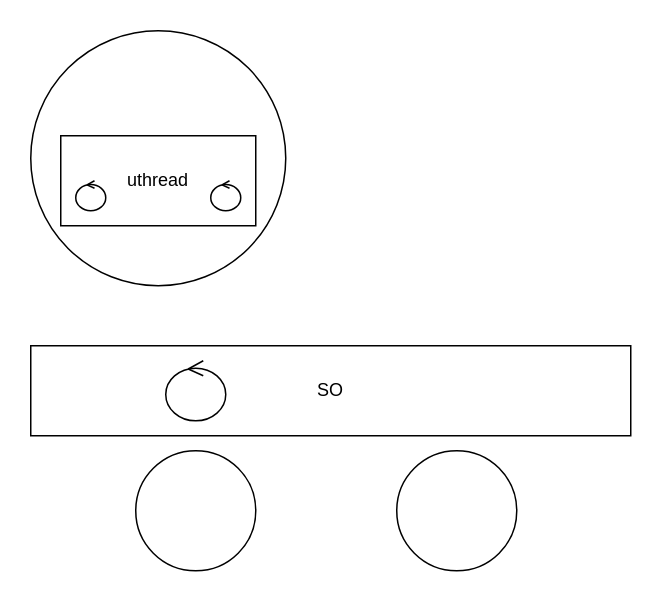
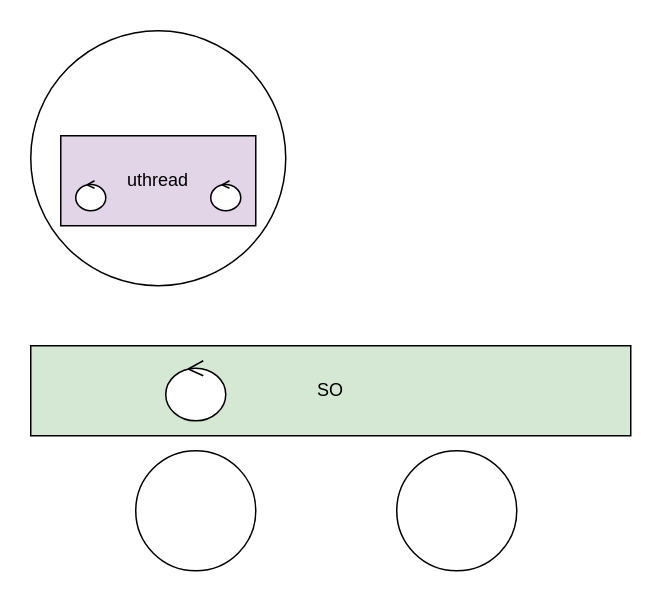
- <mxCell id="5" value="uthread" style="rounded=0;whiteSpace=wrap;html=1;" vertex="1" parent="1"><mxGeometry x="40" y="90" width="130" height="60" as="geometry" /></mxCell>
+ <mxCell id="5" value="uthread" style="rounded=0;whiteSpace=wrap;html=1;fillColor=#e1d5e7;" vertex="1" parent="1"><mxGeometry x="40" y="90" width="130" height="60" as="geometry" /></mxCell>
- <mxCell id="6" value="SO" style="rounded=0;whiteSpace=wrap;html=1;" vertex="1" parent="1"><mxGeometry x="20" y="230" width="400" height="60" as="geometry" /></mxCell>
+ <mxCell id="6" value="SO" style="rounded=0;whiteSpace=wrap;html=1;fillColor=#d5e8d4;" vertex="1" parent="1"><mxGeometry x="20" y="230" width="400" height="60" as="geometry" /></mxCell>
